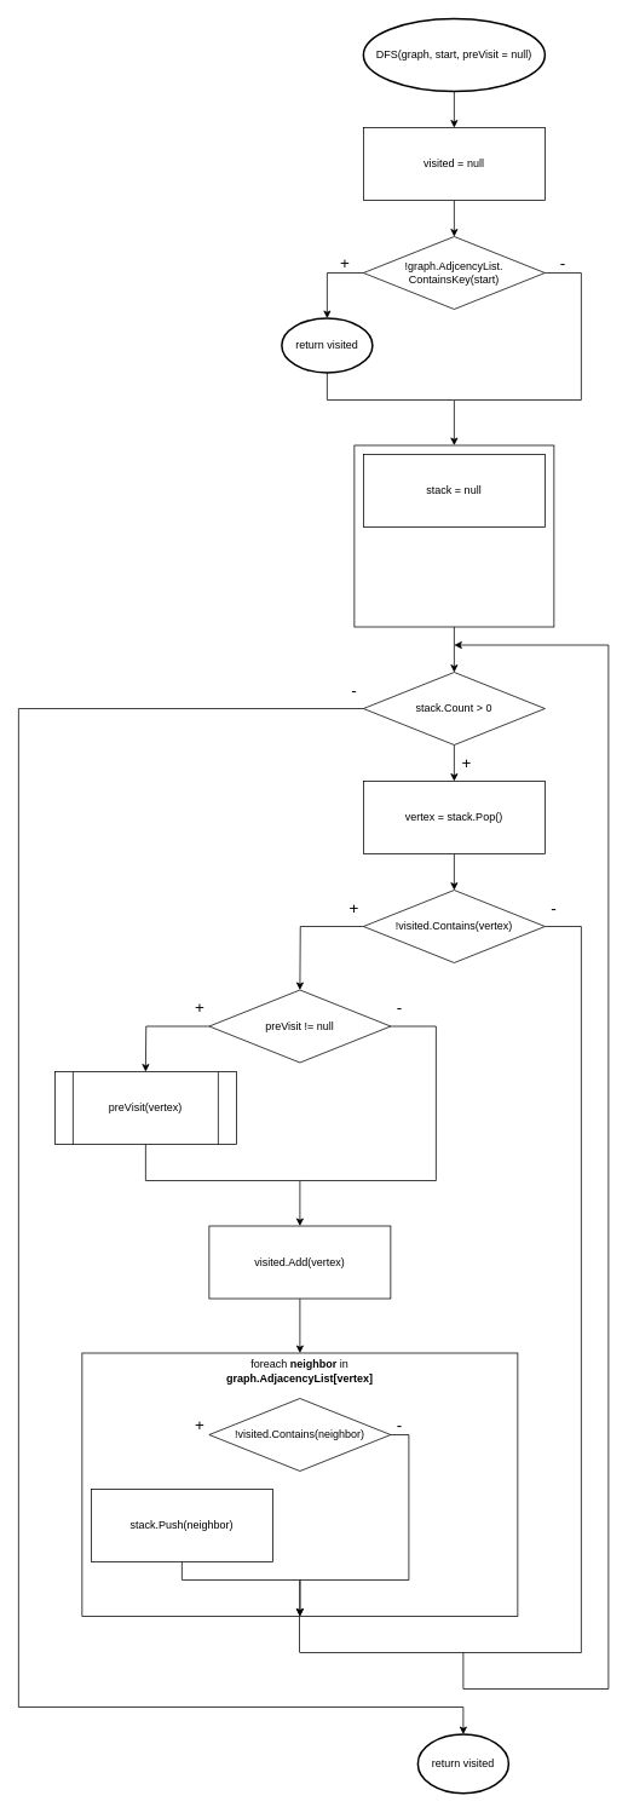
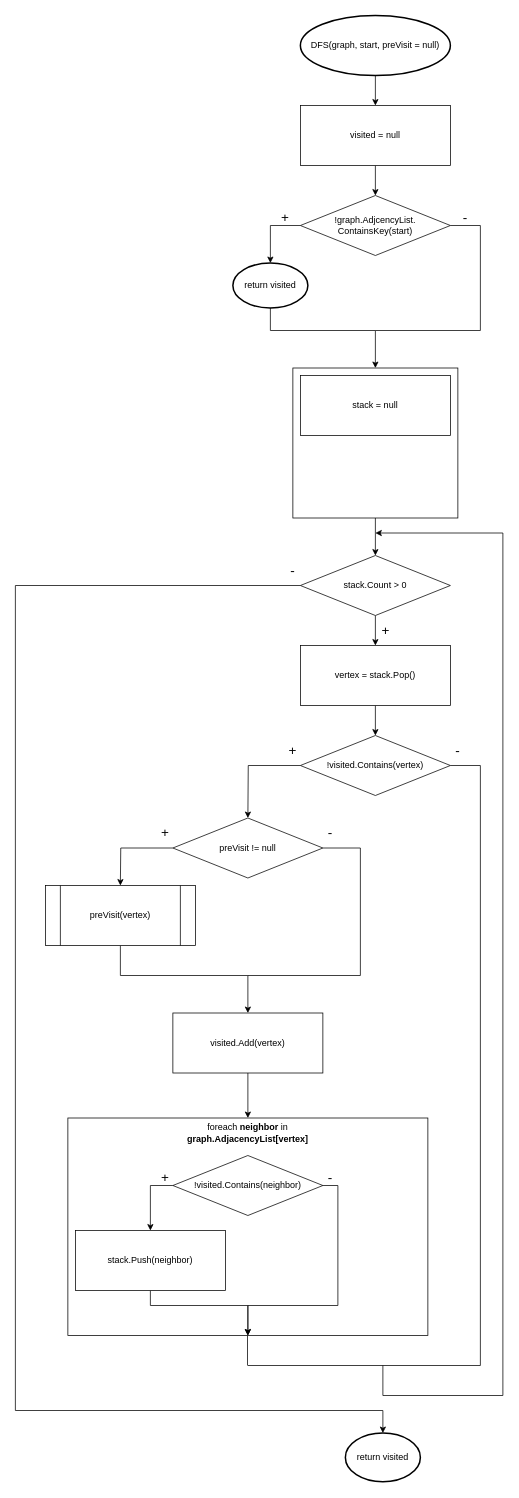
+ <mxCell id="44" style="edgeStyle=orthogonalEdgeStyle;rounded=0;orthogonalLoop=1;jettySize=auto;html=1;exitX=0;exitY=0.5;exitDx=0;exitDy=0;entryX=0.5;entryY=0;entryDx=0;entryDy=0;" edge="1" parent="1" source="46" target="48"><mxGeometry relative="1" as="geometry" /></mxCell>
